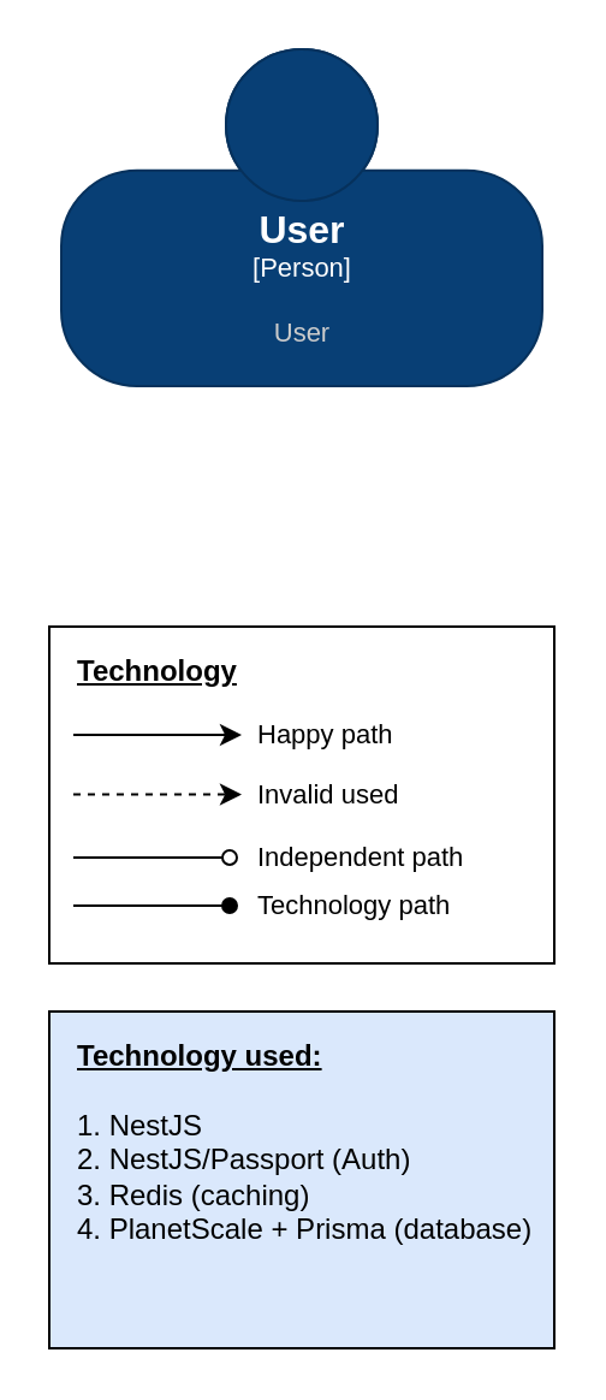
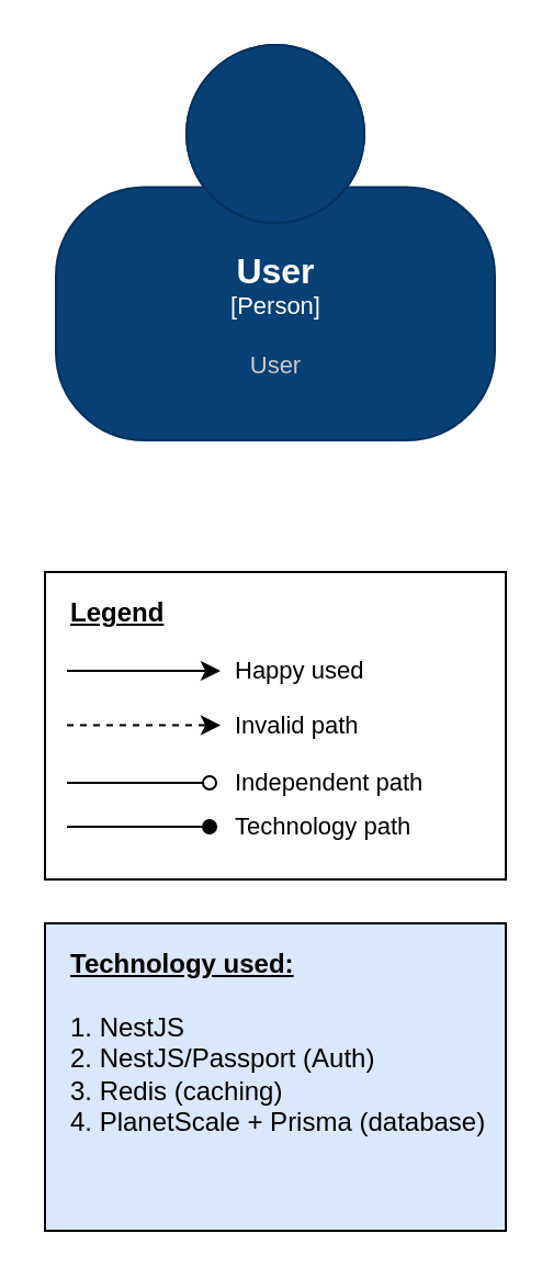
- <mxCell id="2" value="&lt;font style=&quot;font-size: 16px&quot;&gt;&lt;b&gt;User&lt;/b&gt;&lt;/font&gt;&lt;div&gt;[Person]&lt;/div&gt;&lt;br&gt;&lt;div&gt;&lt;font style=&quot;font-size: 11px&quot;&gt;&lt;font color=&quot;#cccccc&quot;&gt;User&lt;/font&gt;&lt;/div&gt;" style="html=1;fontSize=11;dashed=0;whitespace=wrap;fillColor=#083F75;strokeColor=#06315C;fontColor=#ffffff;shape=mxgraph.c4.person2;align=center;metaEdit=1;points=[[0.5,0,0],[1,0.5,0],[1,0.75,0],[0.75,1,0],[0.5,1,0],[0.25,1,0],[0,0.75,0],[0,0.5,0]];resizable=0;" parent="1" vertex="1"><mxGeometry x="25" y="20" width="200" height="140" as="geometry" /></mxCell>
+ <mxCell id="2" value="&lt;font style=&quot;font-size: 16px&quot;&gt;&lt;b&gt;User&lt;/b&gt;&lt;/font&gt;&lt;div&gt;[Person]&lt;/div&gt;&lt;br&gt;&lt;div&gt;&lt;font style=&quot;font-size: 11px&quot;&gt;&lt;font color=&quot;#cccccc&quot;&gt;User&lt;/font&gt;&lt;/div&gt;" style="html=1;fontSize=11;dashed=0;whitespace=wrap;fillColor=#083F75;strokeColor=#06315C;fontColor=#ffffff;shape=mxgraph.c4.person2;align=center;metaEdit=1;points=[[0.5,0,0],[1,0.5,0],[1,0.75,0],[0.75,1,0],[0.5,1,0],[0.25,1,0],[0,0.75,0],[0,0.5,0]];resizable=0;" parent="1" vertex="1"><mxGeometry x="25" y="20" width="200" height="180" as="geometry" /></mxCell>
- <mxCell id="5" value="&lt;b&gt;&lt;u&gt;Technology&lt;/u&gt;&lt;/b&gt;" style="rounded=0;whiteSpace=wrap;html=1;labelBackgroundColor=none;comic=0;align=left;labelPadding=0;metaEdit=0;horizontal=1;labelPosition=center;verticalLabelPosition=middle;verticalAlign=top;spacingRight=0;spacingLeft=10;labelBorderColor=none;fontColor=default;spacingTop=5;container=0;" parent="4" vertex="1"><mxGeometry width="210" height="140" as="geometry" /></mxCell>
+ <mxCell id="5" value="&lt;b&gt;&lt;u&gt;Legend&lt;/u&gt;&lt;/b&gt;" style="rounded=0;whiteSpace=wrap;html=1;labelBackgroundColor=none;comic=0;align=left;labelPadding=0;metaEdit=0;horizontal=1;labelPosition=center;verticalLabelPosition=middle;verticalAlign=top;spacingRight=0;spacingLeft=10;labelBorderColor=none;fontColor=default;spacingTop=5;container=0;" parent="4" vertex="1"><mxGeometry width="210" height="140" as="geometry" /></mxCell>
- <mxCell id="7" value="Happy path" style="text;html=1;align=left;verticalAlign=middle;resizable=0;points=[];autosize=1;strokeColor=none;fillColor=none;fontSize=11;fontFamily=Helvetica;fontColor=default;" parent="4" vertex="1"><mxGeometry x="85" y="30" width="80" height="30" as="geometry" /></mxCell>
+ <mxCell id="7" value="Happy used" style="text;html=1;align=left;verticalAlign=middle;resizable=0;points=[];autosize=1;strokeColor=none;fillColor=none;fontSize=11;fontFamily=Helvetica;fontColor=default;" parent="4" vertex="1"><mxGeometry x="85" y="30" width="80" height="30" as="geometry" /></mxCell>
- <mxCell id="9" value="Invalid used" style="text;html=1;align=left;verticalAlign=middle;resizable=0;points=[];autosize=1;strokeColor=none;fillColor=none;fontSize=11;fontFamily=Helvetica;fontColor=default;" parent="4" vertex="1"><mxGeometry x="85" y="55" width="80" height="30" as="geometry" /></mxCell>
+ <mxCell id="9" value="Invalid path" style="text;html=1;align=left;verticalAlign=middle;resizable=0;points=[];autosize=1;strokeColor=none;fillColor=none;fontSize=11;fontFamily=Helvetica;fontColor=default;" parent="4" vertex="1"><mxGeometry x="85" y="55" width="80" height="30" as="geometry" /></mxCell>
